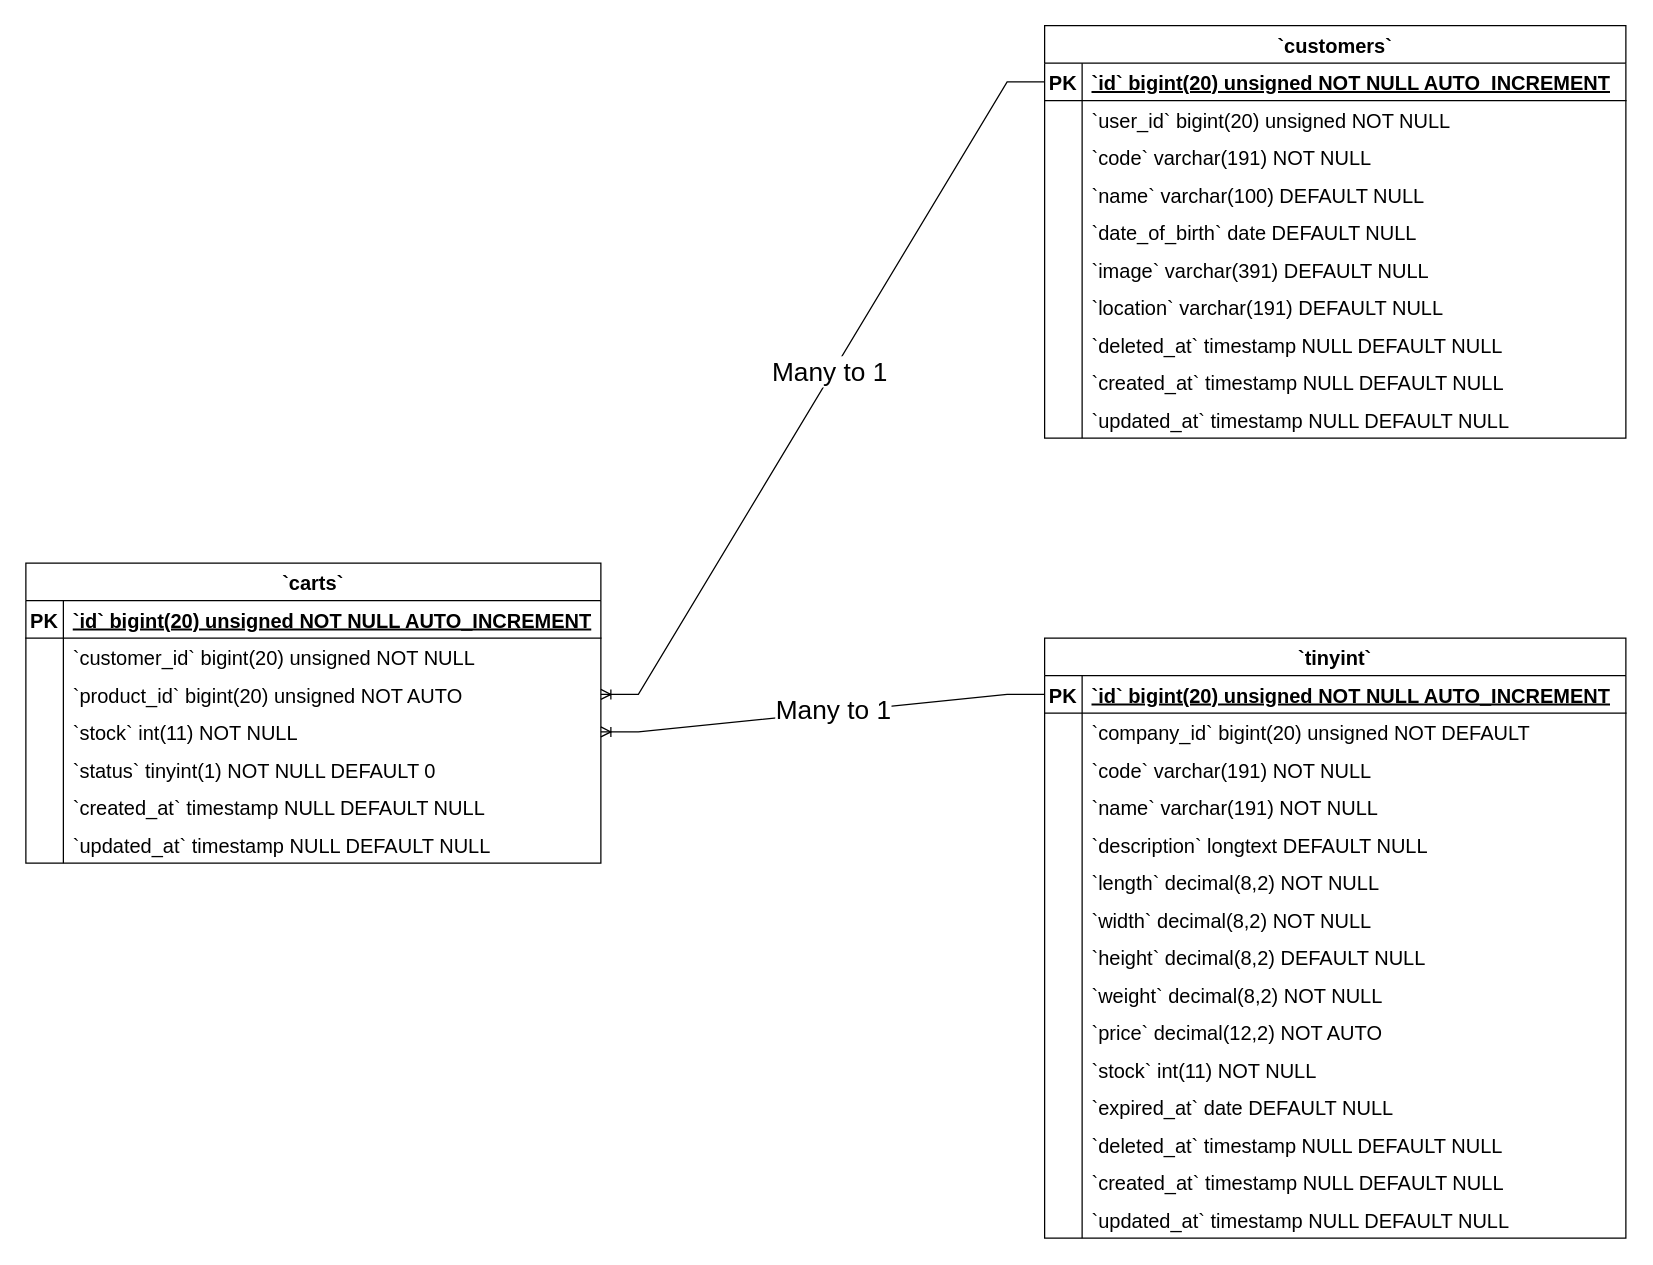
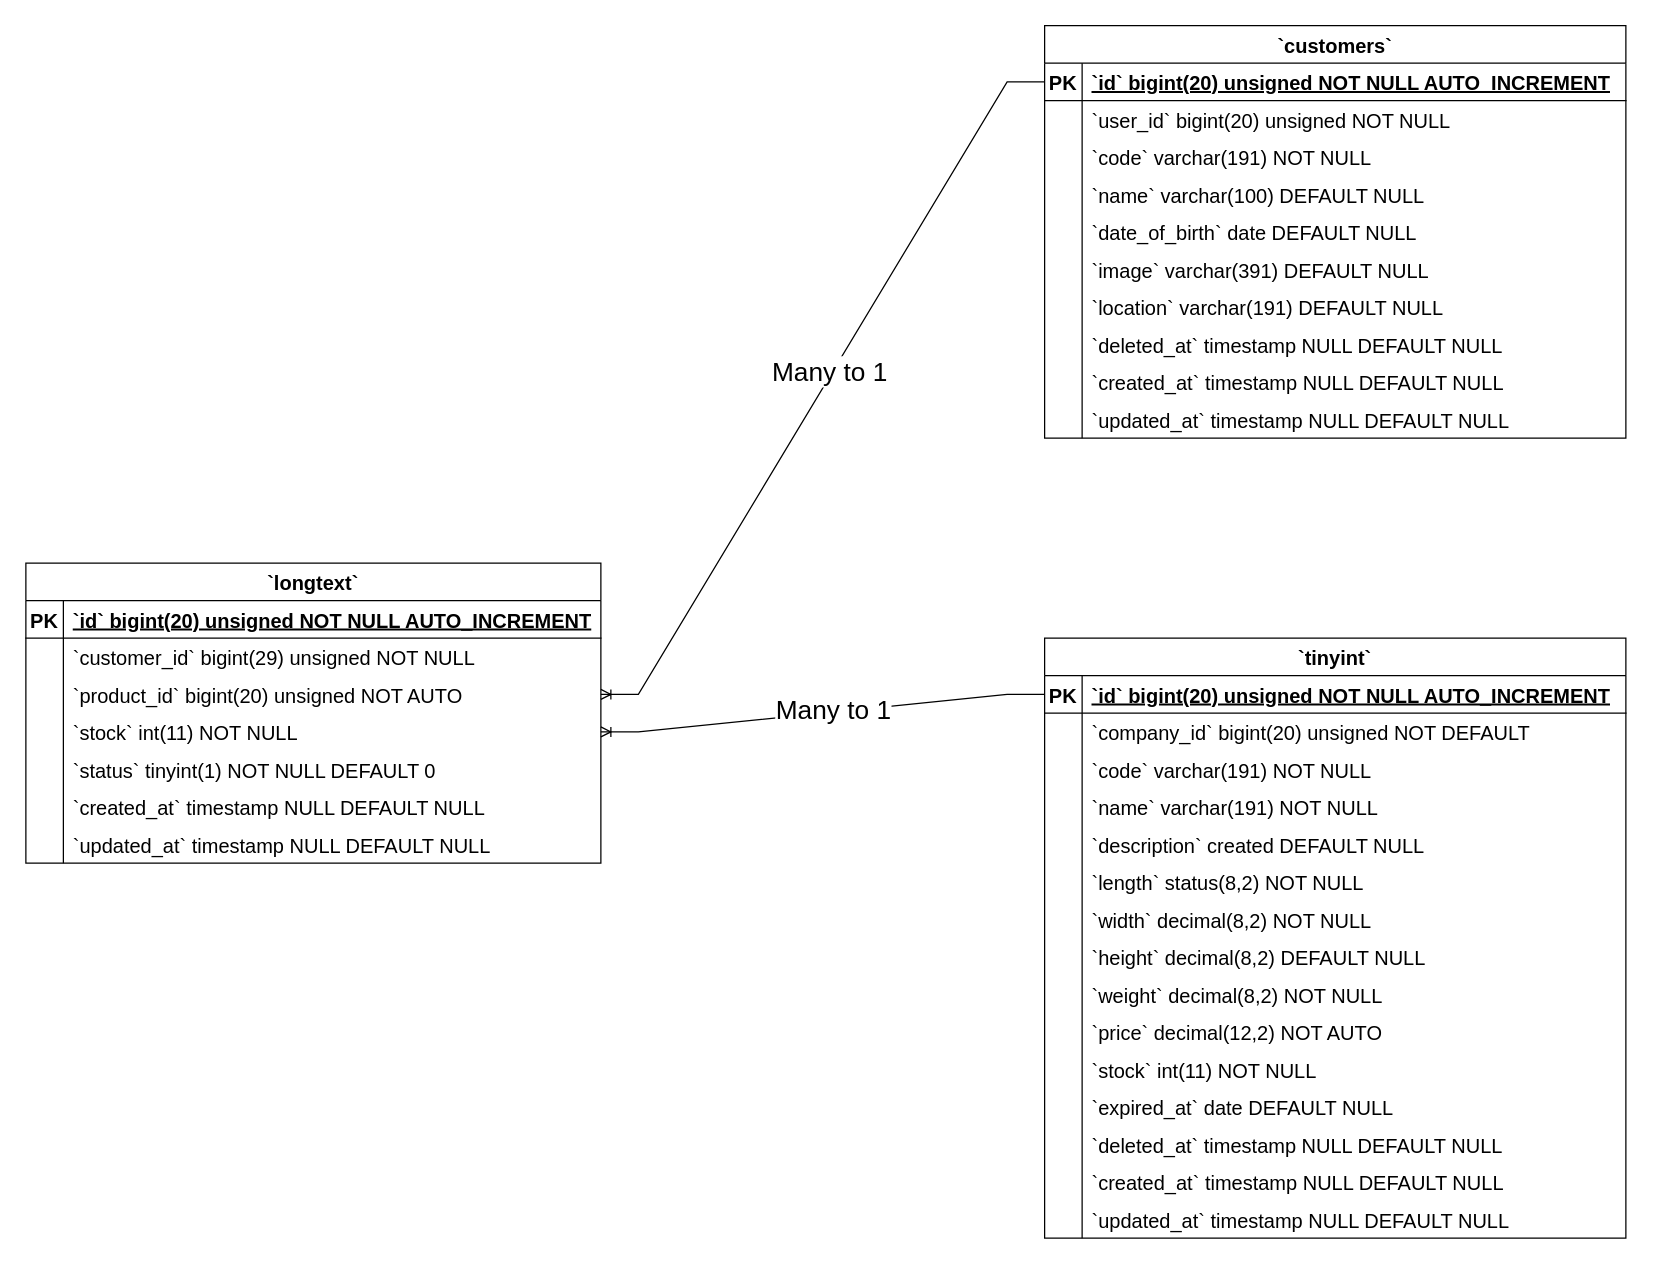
- <mxCell id="2" value="`carts`" style="shape=table;startSize=30;container=1;collapsible=1;childLayout=tableLayout;fixedRows=1;rowLines=0;fontStyle=1;align=center;resizeLast=1;fontSize=16;" parent="1" vertex="1"><mxGeometry x="20" y="450" width="460" height="240" as="geometry" /></mxCell>
+ <mxCell id="2" value="`longtext`" style="shape=table;startSize=30;container=1;collapsible=1;childLayout=tableLayout;fixedRows=1;rowLines=0;fontStyle=1;align=center;resizeLast=1;fontSize=16;" parent="1" vertex="1"><mxGeometry x="20" y="450" width="460" height="240" as="geometry" /></mxCell>
- <mxCell id="8" value="`customer_id` bigint(20) unsigned NOT NULL" style="shape=partialRectangle;overflow=hidden;connectable=0;fillColor=none;align=left;strokeColor=inherit;top=0;left=0;bottom=0;right=0;spacingLeft=6;fontSize=16;" parent="6" vertex="1"><mxGeometry x="30" width="430" height="30" as="geometry"><mxRectangle width="430" height="30" as="alternateBounds" /></mxGeometry></mxCell>
+ <mxCell id="8" value="`customer_id` bigint(29) unsigned NOT NULL" style="shape=partialRectangle;overflow=hidden;connectable=0;fillColor=none;align=left;strokeColor=inherit;top=0;left=0;bottom=0;right=0;spacingLeft=6;fontSize=16;" parent="6" vertex="1"><mxGeometry x="30" width="430" height="30" as="geometry"><mxRectangle width="430" height="30" as="alternateBounds" /></mxGeometry></mxCell>
- <mxCell id="70" value="`description` longtext DEFAULT NULL" style="shape=partialRectangle;overflow=hidden;connectable=0;fillColor=none;align=left;strokeColor=inherit;top=0;left=0;bottom=0;right=0;spacingLeft=6;fontSize=16;" parent="68" vertex="1"><mxGeometry x="30" width="435" height="30" as="geometry"><mxRectangle width="435" height="30" as="alternateBounds" /></mxGeometry></mxCell>
+ <mxCell id="70" value="`description` created DEFAULT NULL" style="shape=partialRectangle;overflow=hidden;connectable=0;fillColor=none;align=left;strokeColor=inherit;top=0;left=0;bottom=0;right=0;spacingLeft=6;fontSize=16;" parent="68" vertex="1"><mxGeometry x="30" width="435" height="30" as="geometry"><mxRectangle width="435" height="30" as="alternateBounds" /></mxGeometry></mxCell>
- <mxCell id="73" value="`length` decimal(8,2) NOT NULL" style="shape=partialRectangle;overflow=hidden;connectable=0;fillColor=none;align=left;strokeColor=inherit;top=0;left=0;bottom=0;right=0;spacingLeft=6;fontSize=16;" parent="71" vertex="1"><mxGeometry x="30" width="435" height="30" as="geometry"><mxRectangle width="435" height="30" as="alternateBounds" /></mxGeometry></mxCell>
+ <mxCell id="73" value="`length` status(8,2) NOT NULL" style="shape=partialRectangle;overflow=hidden;connectable=0;fillColor=none;align=left;strokeColor=inherit;top=0;left=0;bottom=0;right=0;spacingLeft=6;fontSize=16;" parent="71" vertex="1"><mxGeometry x="30" width="435" height="30" as="geometry"><mxRectangle width="435" height="30" as="alternateBounds" /></mxGeometry></mxCell>
